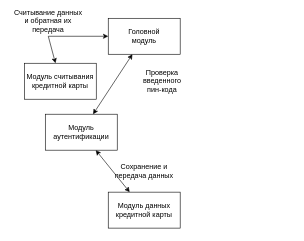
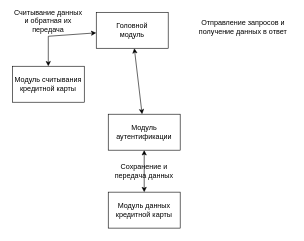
+ <mxCell id="11" value="Отправление запросов и получение данных в ответ" style="text;html=1;strokeColor=none;fillColor=none;align=center;verticalAlign=middle;whiteSpace=wrap;rounded=0;" vertex="1" parent="1"><mxGeometry x="325" y="30" width="160" height="30" as="geometry" /></mxCell>
- <mxCell id="2" value="Головной &lt;br&gt;модуль" style="rounded=0;whiteSpace=wrap;html=1;" vertex="1" parent="1"><mxGeometry x="180" y="30" width="120" height="60" as="geometry" /></mxCell>
+ <mxCell id="2" value="Головной &lt;br&gt;модуль" style="rounded=0;whiteSpace=wrap;html=1;" vertex="1" parent="1"><mxGeometry x="160" y="20" width="120" height="60" as="geometry" /></mxCell>
- <mxCell id="3" value="Модуль считывания кредитной карты" style="rounded=0;whiteSpace=wrap;html=1;" vertex="1" parent="1"><mxGeometry x="40" y="105" width="120" height="60" as="geometry" /></mxCell>
+ <mxCell id="3" value="Модуль считывания кредитной карты" style="rounded=0;whiteSpace=wrap;html=1;" vertex="1" parent="1"><mxGeometry x="20" y="110" width="120" height="60" as="geometry" /></mxCell>
- <mxCell id="9" value="Проверка введенного пин-кода" style="text;html=1;strokeColor=none;fillColor=none;align=center;verticalAlign=middle;whiteSpace=wrap;rounded=0;" vertex="1" parent="1"><mxGeometry x="240" y="120" width="60" height="30" as="geometry" /></mxCell>
- <mxCell id="4" value="Модуль аутентификации" style="rounded=0;whiteSpace=wrap;html=1;" vertex="1" parent="1"><mxGeometry x="75" y="190" width="120" height="60" as="geometry" /></mxCell>
+ <mxCell id="4" value="Модуль аутентификации" style="rounded=0;whiteSpace=wrap;html=1;" vertex="1" parent="1"><mxGeometry x="180" y="190" width="120" height="60" as="geometry" /></mxCell>
